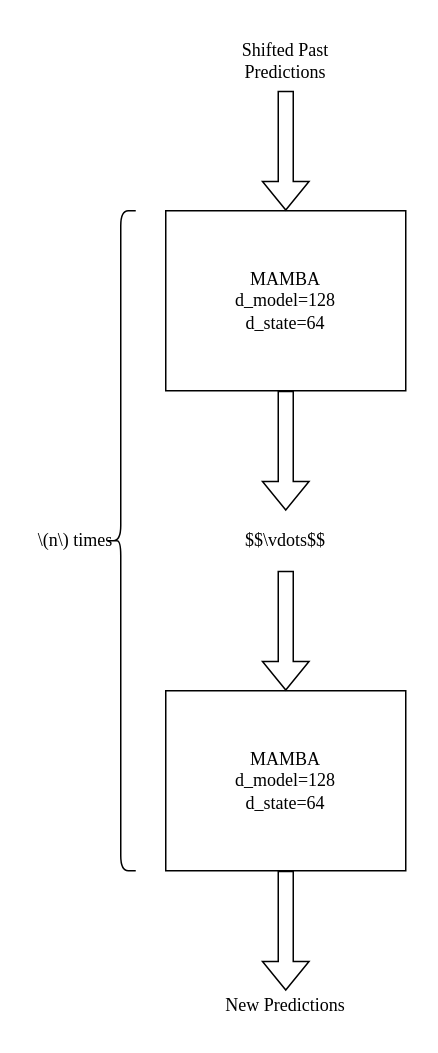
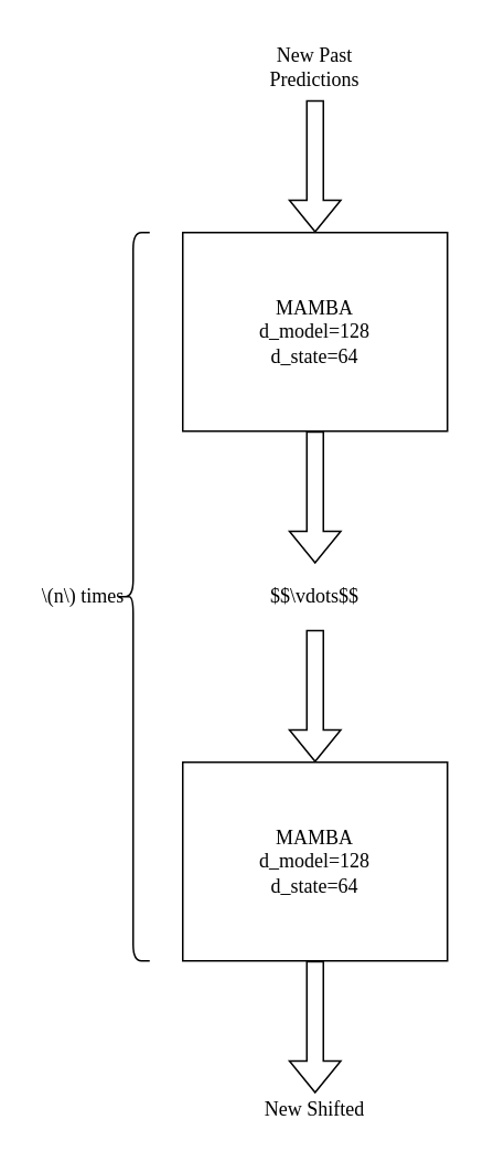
- <mxCell id="5" value="Shifted Past Predictions" style="text;strokeColor=none;align=center;fillColor=none;html=1;verticalAlign=middle;whiteSpace=wrap;rounded=0;fontFamily=Times New Roman;" parent="1" vertex="1"><mxGeometry x="140" y="20" width="100" height="40" as="geometry" /></mxCell>
+ <mxCell id="5" value="New Past Predictions" style="text;strokeColor=none;align=center;fillColor=none;html=1;verticalAlign=middle;whiteSpace=wrap;rounded=0;fontFamily=Times New Roman;" parent="1" vertex="1"><mxGeometry x="140" y="20" width="100" height="40" as="geometry" /></mxCell>
- <mxCell id="12" value="&lt;font face=&quot;Times New Roman&quot;&gt;New Predictions&lt;/font&gt;" style="text;strokeColor=none;align=center;fillColor=none;html=1;verticalAlign=middle;whiteSpace=wrap;rounded=0;" parent="1" vertex="1"><mxGeometry x="130" y="660" width="120" height="20" as="geometry" /></mxCell>
+ <mxCell id="12" value="&lt;font face=&quot;Times New Roman&quot;&gt;New Shifted&lt;/font&gt;" style="text;strokeColor=none;align=center;fillColor=none;html=1;verticalAlign=middle;whiteSpace=wrap;rounded=0;" parent="1" vertex="1"><mxGeometry x="130" y="660" width="120" height="20" as="geometry" /></mxCell>
